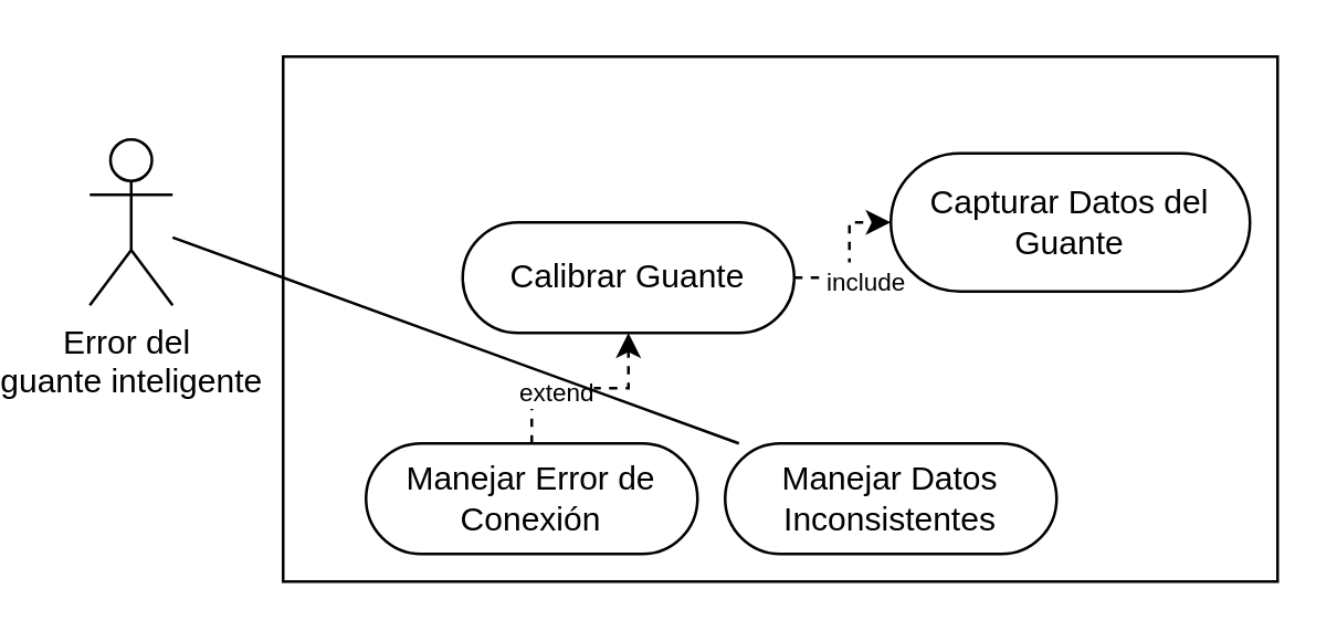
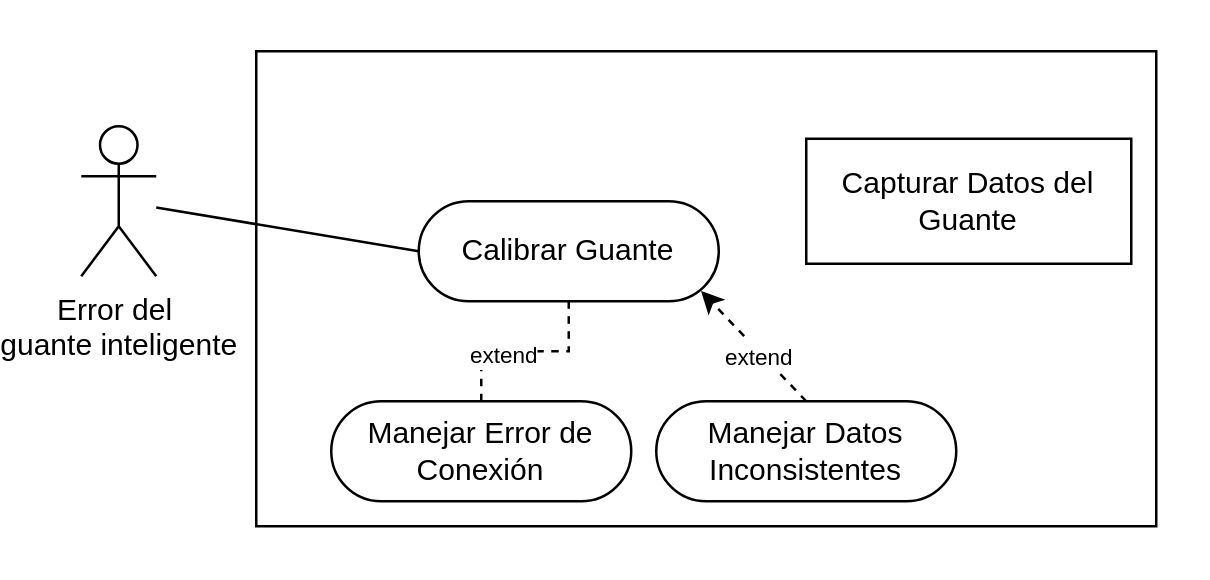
- <mxCell id="7" value="Capturar Datos del Guante" style="rounded=1;whiteSpace=wrap;html=1;arcSize=50;" vertex="1" parent="1"><mxGeometry x="310" y="55" width="130" height="50" as="geometry" /></mxCell>
+ <mxCell id="7" value="Capturar Datos del Guante" style="whiteSpace=wrap;html=1;arcSize=50;rounded=0;" vertex="1" parent="1"><mxGeometry x="310" y="55" width="130" height="50" as="geometry" /></mxCell>
- <mxCell id="4" style="edgeStyle=orthogonalEdgeStyle;rounded=0;orthogonalLoop=1;jettySize=auto;html=1;entryX=0;entryY=0.5;entryDx=0;entryDy=0;dashed=1;" edge="1" parent="1" source="6" target="7"><mxGeometry relative="1" as="geometry" /></mxCell>
- <mxCell id="5" value="&lt;font style=&quot;font-size: 9px;&quot;&gt;include&lt;/font&gt;" style="edgeLabel;html=1;align=center;verticalAlign=middle;resizable=0;points=[];" vertex="1" connectable="0" parent="4"><mxGeometry x="-0.376" y="-2" relative="1" as="geometry"><mxPoint x="8" y="-2" as="offset" /></mxGeometry></mxCell>
- <mxCell id="14" value="" style="endArrow=none;html=1;rounded=0;" edge="1" parent="1" source="2" target="11"><mxGeometry width="50" height="50" relative="1" as="geometry"><mxPoint x="80" y="260" as="sourcePoint" /><mxPoint x="130" y="210" as="targetPoint" /></mxGeometry></mxCell>
+ <mxCell id="14" value="" style="endArrow=none;html=1;rounded=0;entryX=0;entryY=0.5;entryDx=0;entryDy=0;" edge="1" parent="1" source="2" target="6"><mxGeometry width="50" height="50" relative="1" as="geometry"><mxPoint x="80" y="260" as="sourcePoint" /><mxPoint x="130" y="210" as="targetPoint" /></mxGeometry></mxCell>
- <mxCell id="8" style="edgeStyle=orthogonalEdgeStyle;rounded=0;orthogonalLoop=1;jettySize=auto;html=1;exitX=0.5;exitY=0;exitDx=0;exitDy=0;entryX=0.5;entryY=1;entryDx=0;entryDy=0;dashed=1;" edge="1" parent="1" source="10" target="6"><mxGeometry relative="1" as="geometry" /></mxCell>
+ <mxCell id="8" style="edgeStyle=orthogonalEdgeStyle;rounded=0;orthogonalLoop=1;jettySize=auto;html=1;exitX=0.5;exitY=0;exitDx=0;exitDy=0;entryX=0.5;entryY=1;entryDx=0;entryDy=0;dashed=1;endArrow=none;" edge="1" parent="1" source="10" target="6"><mxGeometry relative="1" as="geometry" /></mxCell>
+ <mxCell id="12" style="rounded=0;orthogonalLoop=1;jettySize=auto;html=1;exitX=0.5;exitY=0;exitDx=0;exitDy=0;entryX=0.941;entryY=0.897;entryDx=0;entryDy=0;entryPerimeter=0;dashed=1;" edge="1" parent="1" source="11" target="6"><mxGeometry relative="1" as="geometry" /></mxCell>
+ <mxCell id="13" value="&lt;font style=&quot;font-size: 9px;&quot;&gt;extend&lt;/font&gt;" style="edgeLabel;html=1;align=center;verticalAlign=middle;resizable=0;points=[];" vertex="1" connectable="0" parent="12"><mxGeometry x="-0.121" y="1" relative="1" as="geometry"><mxPoint as="offset" /></mxGeometry></mxCell>
